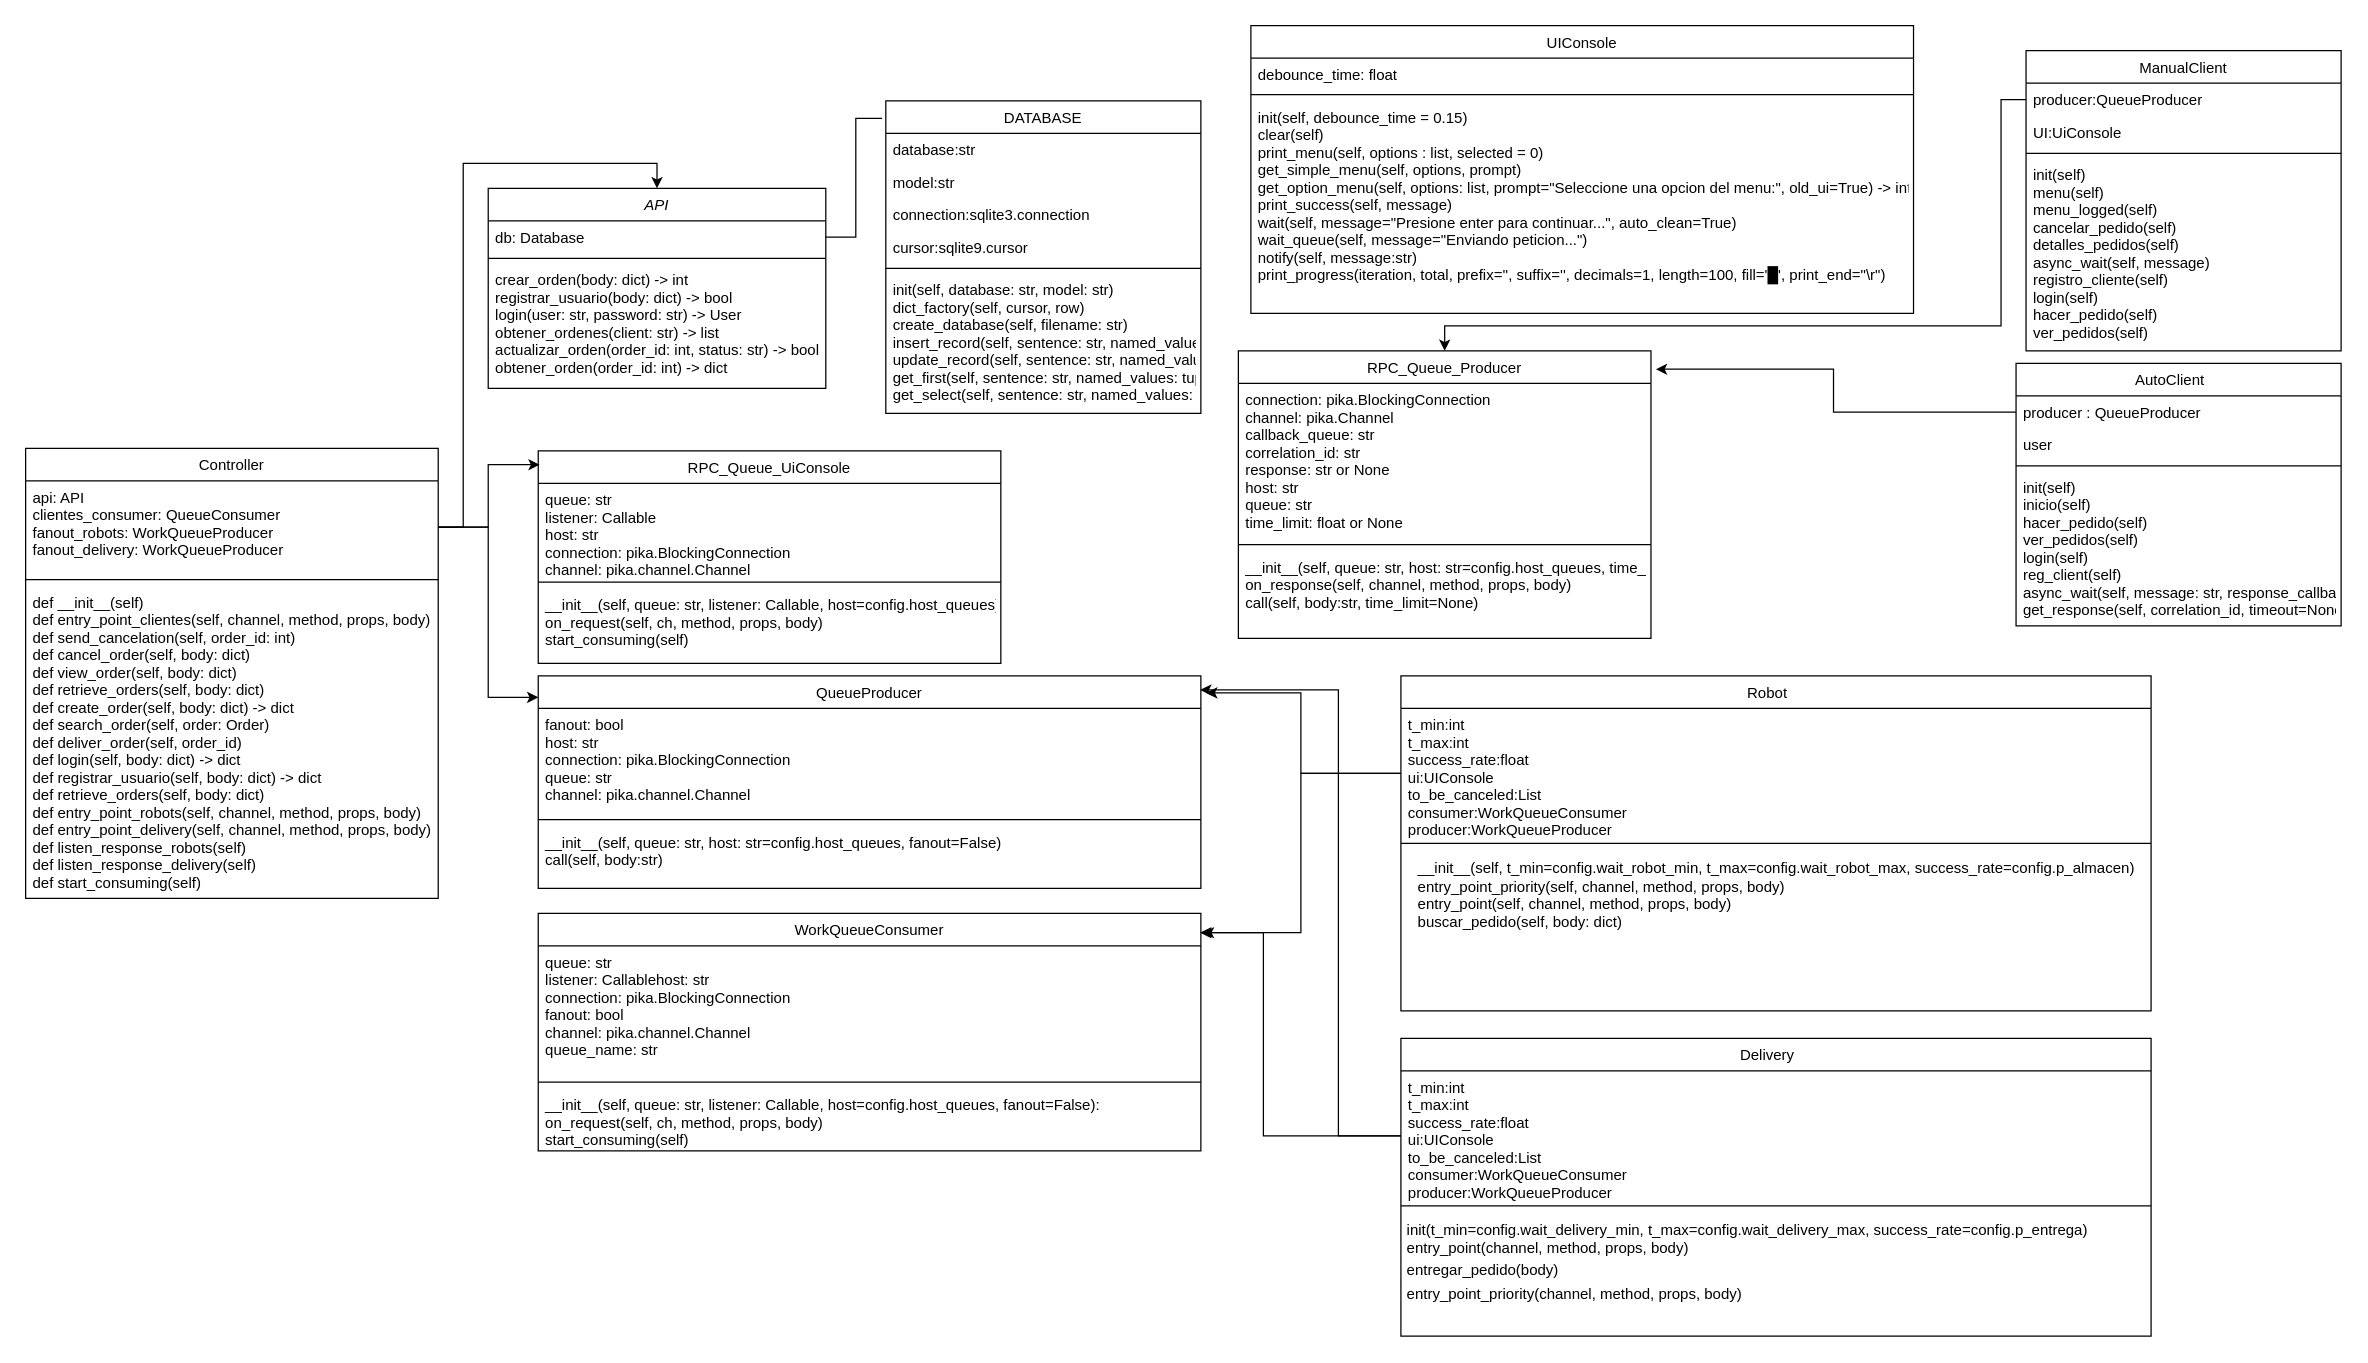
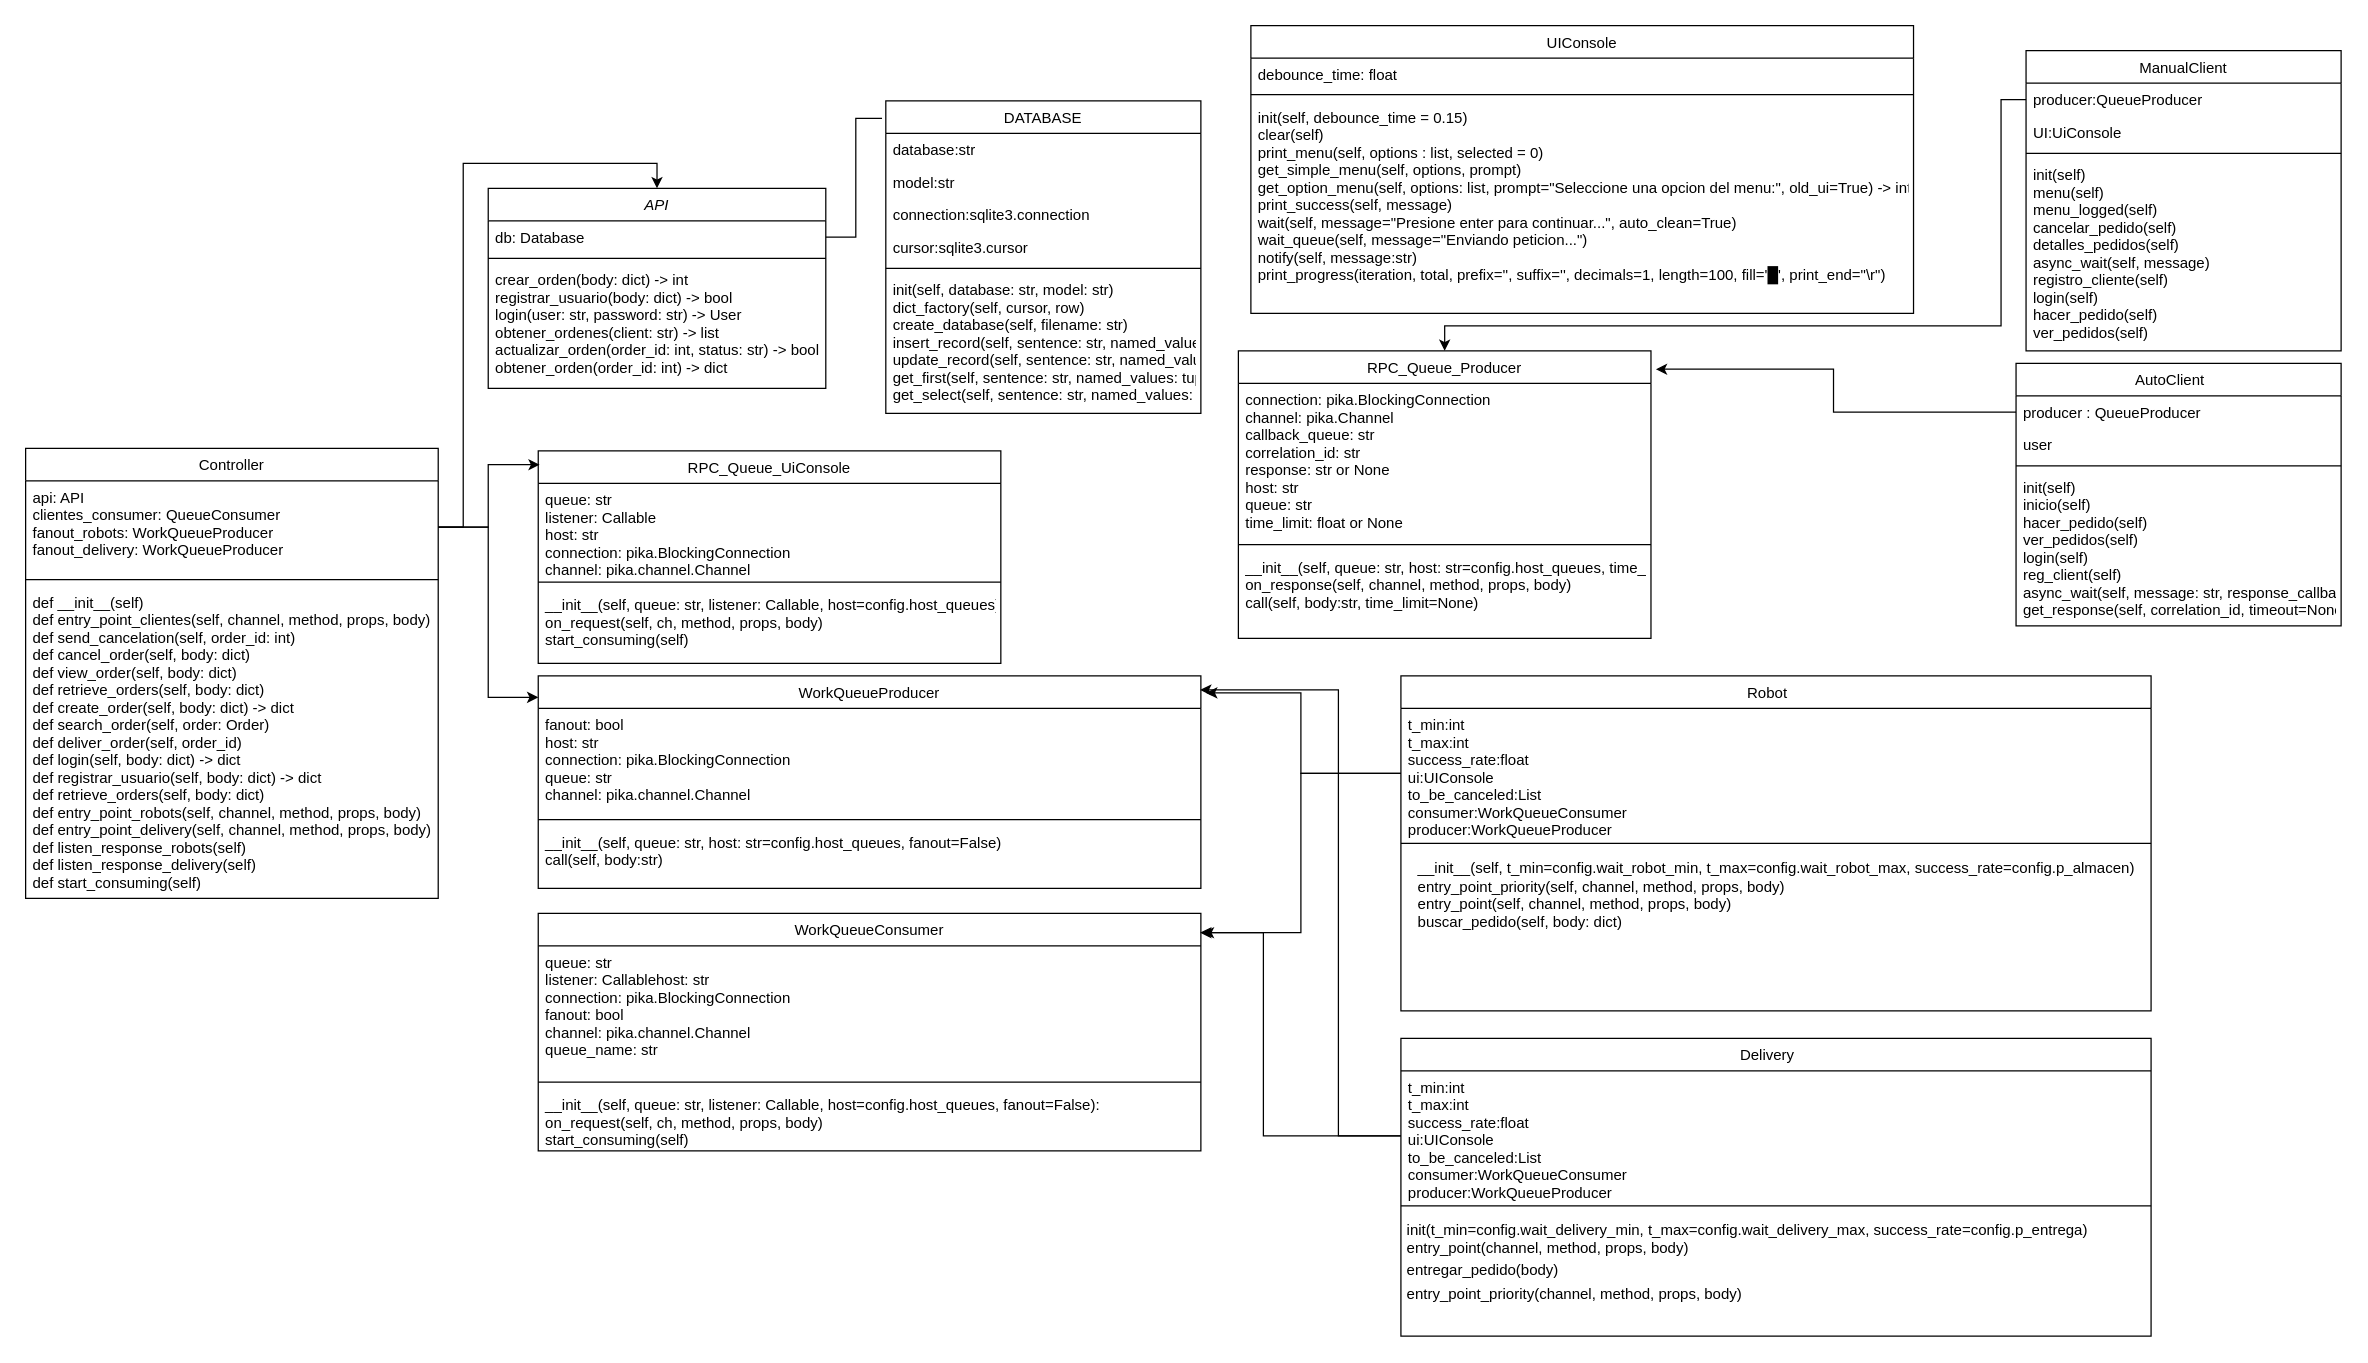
- <mxCell id="19" value="cursor:sqlite9.cursor" style="text;align=left;verticalAlign=top;spacingLeft=4;spacingRight=4;overflow=hidden;rotatable=0;points=[[0,0.5],[1,0.5]];portConstraint=eastwest;rounded=0;shadow=0;html=0;" parent="15" vertex="1"><mxGeometry y="104" width="252" height="26" as="geometry" /></mxCell>
+ <mxCell id="19" value="cursor:sqlite3.cursor" style="text;align=left;verticalAlign=top;spacingLeft=4;spacingRight=4;overflow=hidden;rotatable=0;points=[[0,0.5],[1,0.5]];portConstraint=eastwest;rounded=0;shadow=0;html=0;" parent="15" vertex="1"><mxGeometry y="104" width="252" height="26" as="geometry" /></mxCell>
- <mxCell id="47" value="QueueProducer" style="swimlane;fontStyle=0;align=center;verticalAlign=top;childLayout=stackLayout;horizontal=1;startSize=26;horizontalStack=0;resizeParent=1;resizeLast=0;collapsible=1;marginBottom=0;rounded=0;shadow=0;strokeWidth=1;" parent="1" vertex="1"><mxGeometry x="430" y="540" width="530" height="170" as="geometry"><mxRectangle x="550" y="140" width="160" height="26" as="alternateBounds" /></mxGeometry></mxCell>
+ <mxCell id="47" value="WorkQueueProducer" style="swimlane;fontStyle=0;align=center;verticalAlign=top;childLayout=stackLayout;horizontal=1;startSize=26;horizontalStack=0;resizeParent=1;resizeLast=0;collapsible=1;marginBottom=0;rounded=0;shadow=0;strokeWidth=1;" parent="1" vertex="1"><mxGeometry x="430" y="540" width="530" height="170" as="geometry"><mxRectangle x="550" y="140" width="160" height="26" as="alternateBounds" /></mxGeometry></mxCell>
